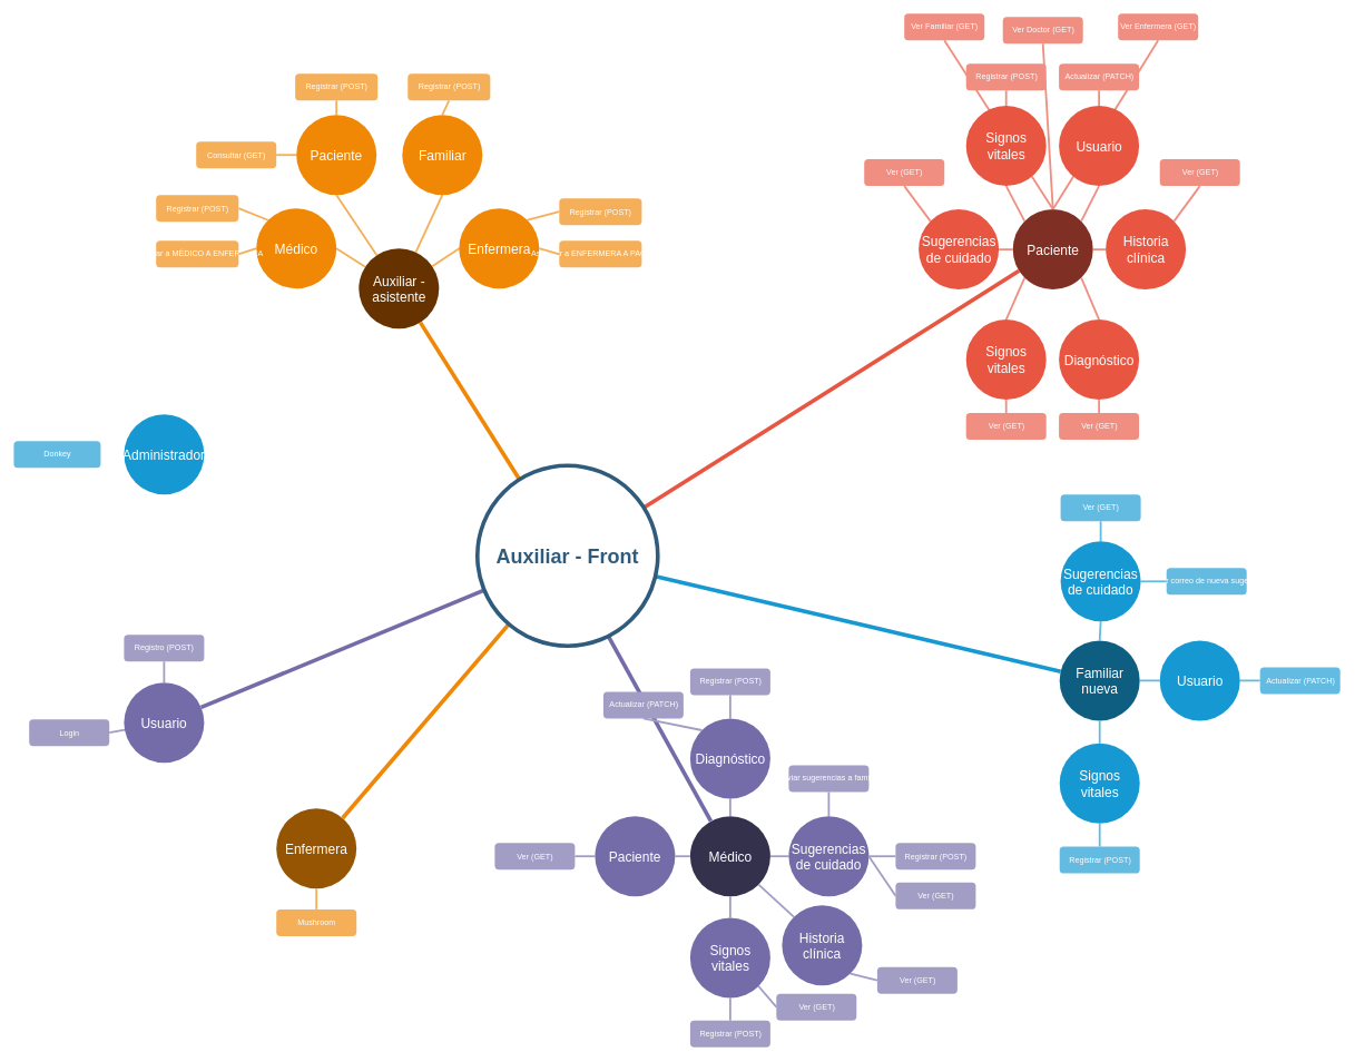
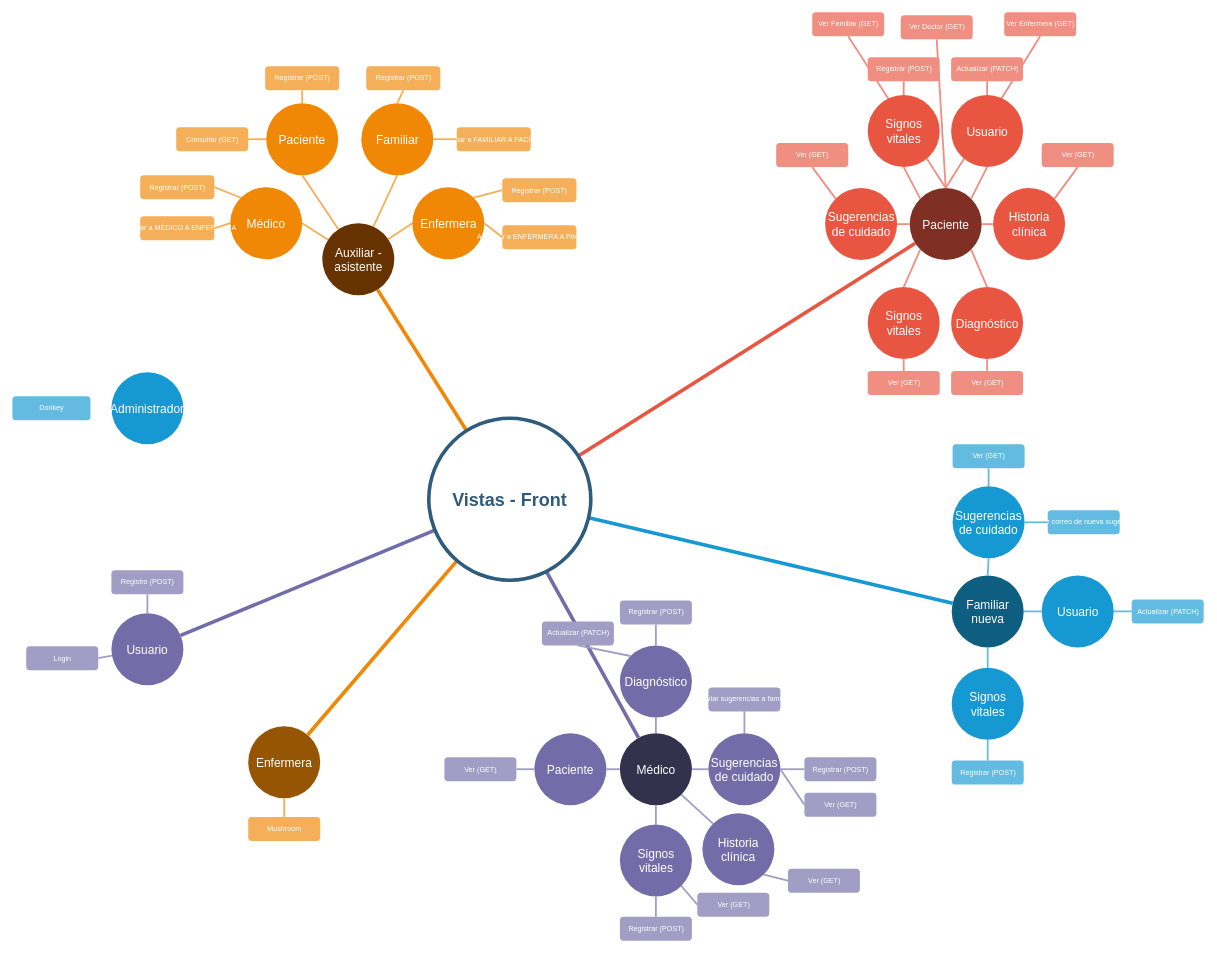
+ <mxCell id="98" value="" style="edgeStyle=none;endArrow=none;strokeWidth=3;strokeColor=#F5AF58;html=1;entryX=0;entryY=0.5;entryDx=0;entryDy=0;exitX=1;exitY=0.5;exitDx=0;exitDy=0;" edge="1" parent="1" source="51" target="97"><mxGeometry x="3.5" y="21.5" width="100" height="100" as="geometry"><mxPoint x="634.5" y="388.5" as="sourcePoint" /><mxPoint x="681.5" y="301.5" as="targetPoint" /></mxGeometry></mxCell>
+ <mxCell id="97" value="Asisgnar a FAMILIAR A PACIENTE" style="rounded=1;fillColor=#f5af58;strokeColor=none;strokeWidth=3;shadow=0;html=1;fontColor=#FFFFFF;" vertex="1" parent="1"><mxGeometry x="760.5" y="211.5" width="123.5" height="40" as="geometry" /></mxCell>
- <mxCell id="61" value="Asisgnar a ENFERMERA A PACIENTE" style="rounded=1;fillColor=#f5af58;strokeColor=none;strokeWidth=3;shadow=0;html=1;fontColor=#FFFFFF;" vertex="1" parent="1"><mxGeometry x="836.5" y="360" width="123.5" height="40" as="geometry" /></mxCell>
+ <mxCell id="61" value="Asisgnar a ENFERMERA A PACIENTE" style="rounded=1;fillColor=#f5af58;strokeColor=none;strokeWidth=3;shadow=0;html=1;fontColor=#FFFFFF;" vertex="1" parent="1"><mxGeometry x="836.5" y="375" width="123.5" height="40" as="geometry" /></mxCell>
- <mxCell id="40" value="Auxiliar - Front" style="ellipse;whiteSpace=wrap;html=1;shadow=0;fontFamily=Helvetica;fontSize=30;fontColor=#2F5B7C;align=center;strokeColor=#2F5B7C;strokeWidth=6;fillColor=#FFFFFF;fontStyle=1;gradientColor=none;" parent="1" vertex="1"><mxGeometry x="714" y="696.5" width="270" height="270" as="geometry" /></mxCell>
+ <mxCell id="40" value="Vistas - Front" style="ellipse;whiteSpace=wrap;html=1;shadow=0;fontFamily=Helvetica;fontSize=30;fontColor=#2F5B7C;align=center;strokeColor=#2F5B7C;strokeWidth=6;fillColor=#FFFFFF;fontStyle=1;gradientColor=none;" parent="1" vertex="1"><mxGeometry x="714" y="696.5" width="270" height="270" as="geometry" /></mxCell>
